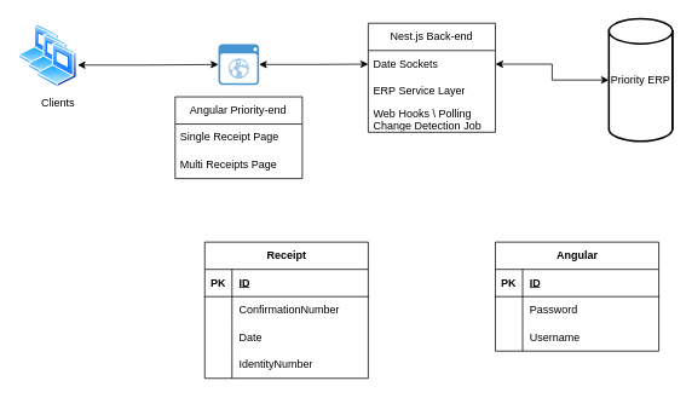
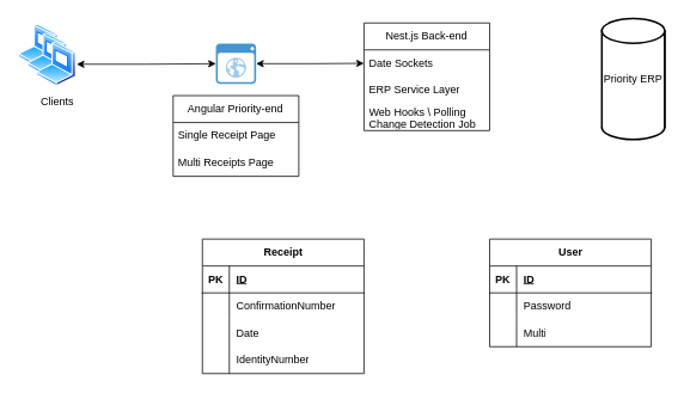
- <mxCell id="13" style="edgeStyle=orthogonalEdgeStyle;rounded=0;orthogonalLoop=1;jettySize=auto;html=1;entryX=0;entryY=0.5;entryDx=0;entryDy=0;entryPerimeter=0;startArrow=classic;startFill=1;" edge="1" parent="1" source="9" target="12"><mxGeometry relative="1" as="geometry" /></mxCell>
- <mxCell id="27" value="Angular" style="shape=table;startSize=30;container=1;collapsible=1;childLayout=tableLayout;fixedRows=1;rowLines=0;fontStyle=1;align=center;resizeLast=1;html=1;" vertex="1" parent="1"><mxGeometry x="545" y="266" width="180" height="120" as="geometry" /></mxCell>
+ <mxCell id="27" value="User" style="shape=table;startSize=30;container=1;collapsible=1;childLayout=tableLayout;fixedRows=1;rowLines=0;fontStyle=1;align=center;resizeLast=1;html=1;" vertex="1" parent="1"><mxGeometry x="545" y="266" width="180" height="120" as="geometry" /></mxCell>
- <mxCell id="36" value="Username" style="shape=partialRectangle;connectable=0;fillColor=none;top=0;left=0;bottom=0;right=0;align=left;spacingLeft=6;overflow=hidden;whiteSpace=wrap;html=1;" vertex="1" parent="34"><mxGeometry x="30" width="150" height="30" as="geometry"><mxRectangle width="150" height="30" as="alternateBounds" /></mxGeometry></mxCell>
+ <mxCell id="36" value="Multi" style="shape=partialRectangle;connectable=0;fillColor=none;top=0;left=0;bottom=0;right=0;align=left;spacingLeft=6;overflow=hidden;whiteSpace=wrap;html=1;" vertex="1" parent="34"><mxGeometry x="30" width="150" height="30" as="geometry"><mxRectangle width="150" height="30" as="alternateBounds" /></mxGeometry></mxCell>
